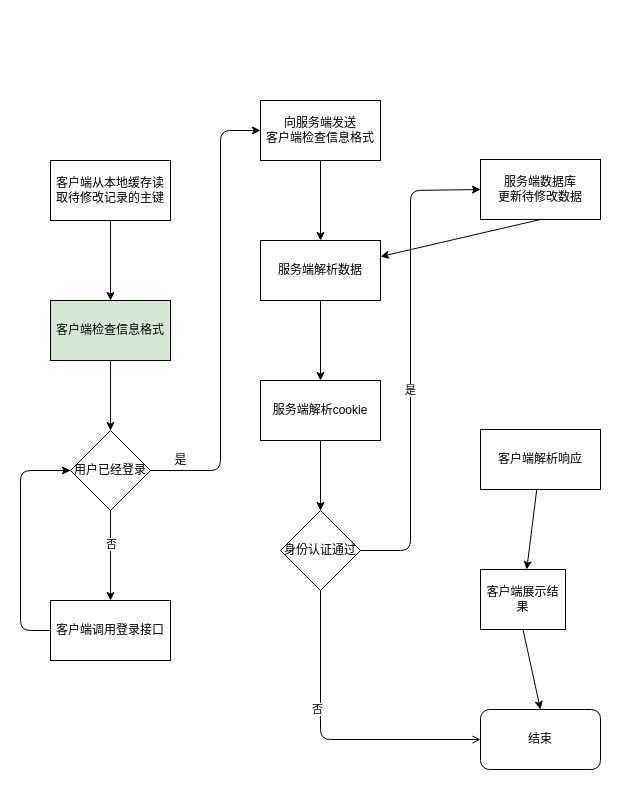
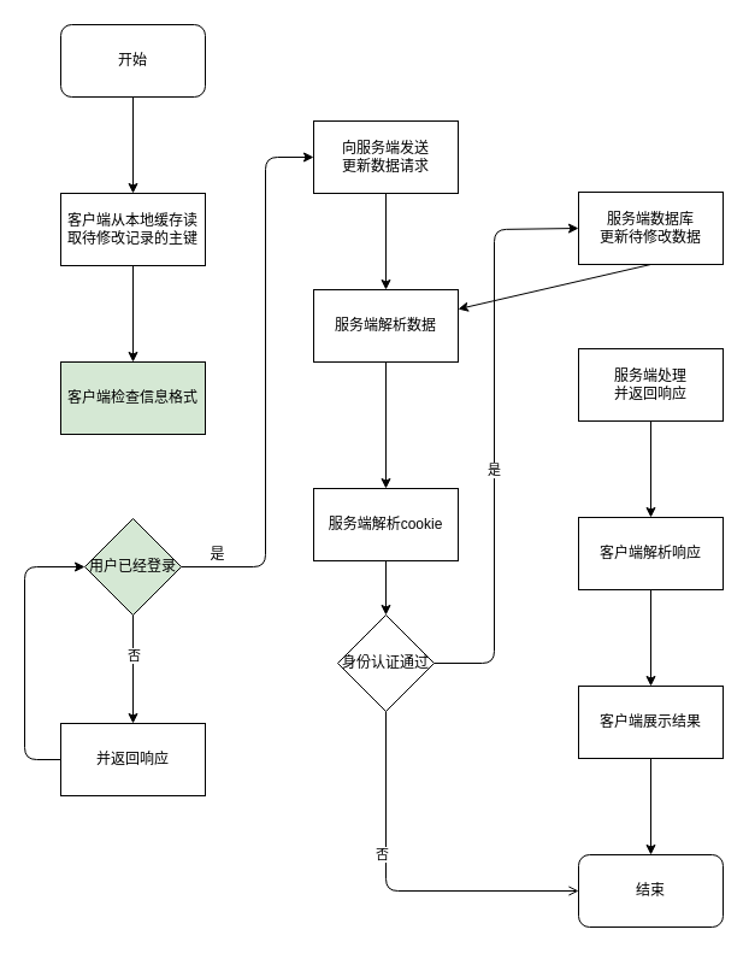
+ <mxCell id="3" value="开始" style="rounded=1;whiteSpace=wrap;html=1;" parent="1" vertex="1"><mxGeometry x="50" y="20" width="120" height="60" as="geometry" /></mxCell>
+ <mxCell id="2" style="edgeStyle=none;html=1;exitX=0.5;exitY=1;exitDx=0;exitDy=0;entryX=0.5;entryY=0;entryDx=0;entryDy=0;" parent="1" source="3" target="5" edge="1"><mxGeometry relative="1" as="geometry" /></mxCell>
- <mxCell id="9" value="向服务端发送&lt;br&gt;客户端检查信息格式" style="whiteSpace=wrap;html=1;rounded=0;" parent="1" vertex="1"><mxGeometry x="260" y="100" width="120" height="60" as="geometry" /></mxCell>
+ <mxCell id="9" value="向服务端发送&lt;br&gt;更新数据请求" style="whiteSpace=wrap;html=1;rounded=0;" parent="1" vertex="1"><mxGeometry x="260" y="100" width="120" height="60" as="geometry" /></mxCell>
+ <mxCell id="20" value="服务端处理&lt;br&gt;并返回响应" style="whiteSpace=wrap;html=1;rounded=0;" parent="1" vertex="1"><mxGeometry x="480" y="289" width="120" height="60" as="geometry" /></mxCell>
+ <mxCell id="19" value="" style="edgeStyle=none;html=1;" parent="1" source="20" target="22" edge="1"><mxGeometry relative="1" as="geometry" /></mxCell>
- <mxCell id="6" value="" style="edgeStyle=none;html=1;" parent="1" source="7" target="29" edge="1"><mxGeometry relative="1" as="geometry" /></mxCell>
- <mxCell id="13" value="服务端解析cookie" style="whiteSpace=wrap;html=1;rounded=0;" parent="1" vertex="1"><mxGeometry x="260" y="380" width="120" height="60" as="geometry" /></mxCell>
+ <mxCell id="13" value="服务端解析cookie" style="whiteSpace=wrap;html=1;rounded=0;" parent="1" vertex="1"><mxGeometry x="260" y="405" width="120" height="60" as="geometry" /></mxCell>
- <mxCell id="29" value="&lt;span&gt;用户已经登录&lt;/span&gt;" style="rhombus;whiteSpace=wrap;html=1;rounded=0;" parent="1" vertex="1"><mxGeometry x="70" y="430" width="80" height="80" as="geometry" /></mxCell>
+ <mxCell id="29" value="&lt;span&gt;用户已经登录&lt;/span&gt;" style="rhombus;whiteSpace=wrap;html=1;rounded=0;fillColor=#d5e8d4;" parent="1" vertex="1"><mxGeometry x="70" y="430" width="80" height="80" as="geometry" /></mxCell>
- <mxCell id="24" value="客户端展示结果" style="whiteSpace=wrap;html=1;rounded=0;" parent="1" vertex="1"><mxGeometry x="480" y="569" width="85" height="60" as="geometry" /></mxCell>
+ <mxCell id="24" value="客户端展示结果" style="whiteSpace=wrap;html=1;rounded=0;" parent="1" vertex="1"><mxGeometry x="480" y="569" width="120" height="60" as="geometry" /></mxCell>
- <mxCell id="34" value="&lt;span style=&quot;font-family: &amp;#34;helvetica&amp;#34;&quot;&gt;客户端调用登录接口&lt;/span&gt;" style="whiteSpace=wrap;html=1;rounded=0;" vertex="1" parent="1"><mxGeometry x="50" y="600" width="120" height="60" as="geometry" /></mxCell>
+ <mxCell id="34" value="&lt;span style=&quot;font-family: &amp;#34;helvetica&amp;#34;&quot;&gt;并返回响应&lt;/span&gt;" style="whiteSpace=wrap;html=1;rounded=0;" vertex="1" parent="1"><mxGeometry x="50" y="600" width="120" height="60" as="geometry" /></mxCell>
